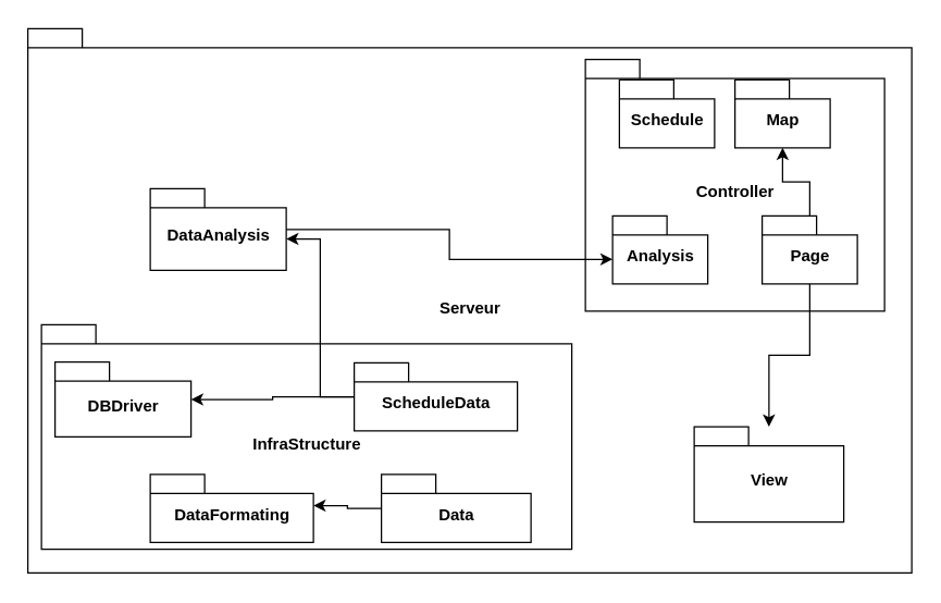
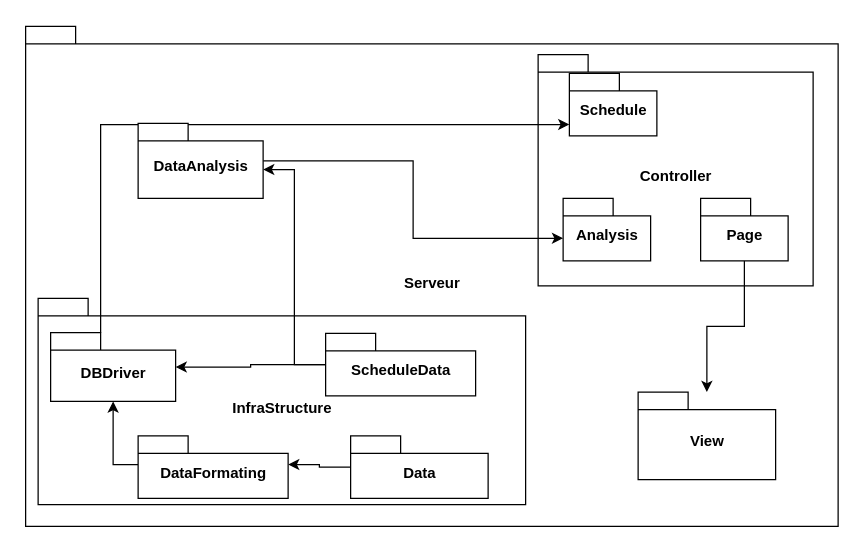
- <mxCell id="18" value="Map" style="shape=folder;fontStyle=1;spacingTop=10;tabWidth=40;tabHeight=14;tabPosition=left;html=1;" vertex="1" parent="1"><mxGeometry x="540" y="58" width="70" height="50" as="geometry" /></mxCell>
+ <mxCell id="10" style="edgeStyle=orthogonalEdgeStyle;rounded=0;orthogonalLoop=1;jettySize=auto;html=1;entryX=0;entryY=0;entryDx=0;entryDy=41;entryPerimeter=0;" edge="1" parent="1" source="11" target="15"><mxGeometry relative="1" as="geometry"><Array as="points"><mxPoint x="80" y="99" /></Array></mxGeometry></mxCell>
- <mxCell id="21" style="edgeStyle=orthogonalEdgeStyle;rounded=0;orthogonalLoop=1;jettySize=auto;html=1;" edge="1" parent="1" source="22" target="18"><mxGeometry relative="1" as="geometry" /></mxCell>
- <mxCell id="17" value="DataAnalysis" style="shape=folder;fontStyle=1;spacingTop=10;tabWidth=40;tabHeight=14;tabPosition=left;html=1;" vertex="1" parent="1"><mxGeometry x="110" y="138" width="100" height="60" as="geometry" /></mxCell>
+ <mxCell id="17" value="DataAnalysis" style="shape=folder;fontStyle=1;spacingTop=10;tabWidth=40;tabHeight=14;tabPosition=left;html=1;" vertex="1" parent="1"><mxGeometry x="110" y="98" width="100" height="60" as="geometry" /></mxCell>
+ <mxCell id="8" style="edgeStyle=orthogonalEdgeStyle;rounded=0;orthogonalLoop=1;jettySize=auto;html=1;exitX=0;exitY=0;exitDx=0;exitDy=23;exitPerimeter=0;" edge="1" parent="1" source="9" target="11"><mxGeometry relative="1" as="geometry" /></mxCell>
